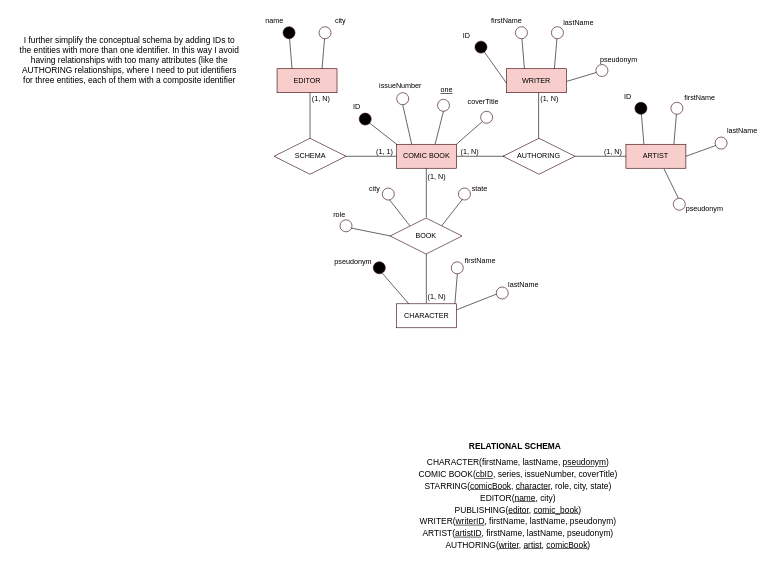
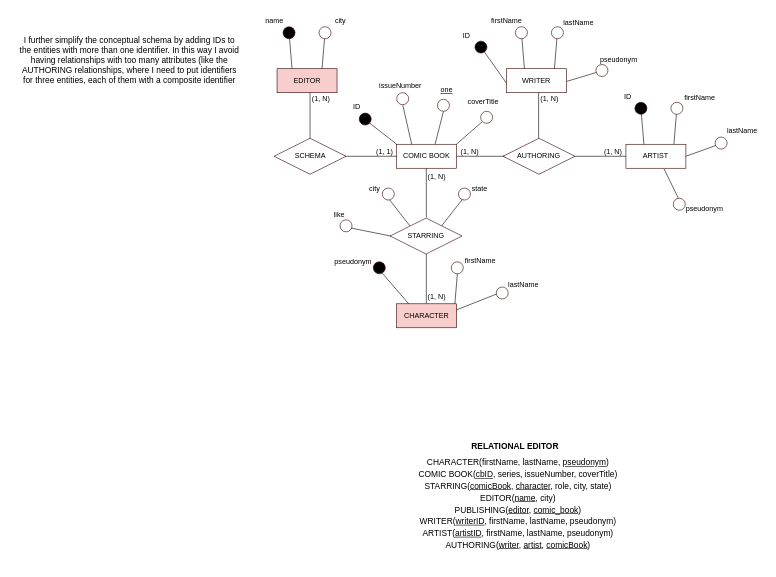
- <mxCell id="5" value="WRITER" style="whiteSpace=wrap;html=1;align=center;shadow=0;sketch=0;fillStyle=solid;strokeColor=#330000;strokeWidth=1;fillColor=#f8cecc;" parent="1" vertex="1"><mxGeometry x="844" y="114" width="100" height="40" as="geometry" /></mxCell>
+ <mxCell id="5" value="WRITER" style="whiteSpace=wrap;html=1;align=center;shadow=0;sketch=0;fillStyle=solid;strokeColor=#330000;strokeWidth=1;fillColor=#FFFFFF;" parent="1" vertex="1"><mxGeometry x="844" y="114" width="100" height="40" as="geometry" /></mxCell>
- <mxCell id="21" value="COMIC BOOK" style="whiteSpace=wrap;html=1;align=center;shadow=0;sketch=0;fillStyle=solid;strokeColor=#330000;strokeWidth=1;fillColor=#f8cecc;" parent="1" vertex="1"><mxGeometry x="661" y="240" width="100" height="40" as="geometry" /></mxCell>
+ <mxCell id="21" value="COMIC BOOK" style="whiteSpace=wrap;html=1;align=center;shadow=0;sketch=0;fillStyle=solid;strokeColor=#330000;strokeWidth=1;fillColor=#FFFFFF;" parent="1" vertex="1"><mxGeometry x="661" y="240" width="100" height="40" as="geometry" /></mxCell>
- <mxCell id="24" value="ARTIST" style="whiteSpace=wrap;html=1;align=center;shadow=0;sketch=0;fillStyle=solid;strokeColor=#330000;strokeWidth=1;fillColor=#f8cecc;" parent="1" vertex="1"><mxGeometry x="1043.25" y="240" width="100" height="40" as="geometry" /></mxCell>
+ <mxCell id="24" value="ARTIST" style="whiteSpace=wrap;html=1;align=center;shadow=0;sketch=0;fillStyle=solid;strokeColor=#330000;strokeWidth=1;fillColor=#FFFFFF;" parent="1" vertex="1"><mxGeometry x="1043.25" y="240" width="100" height="40" as="geometry" /></mxCell>
- <mxCell id="68" value="role" style="text;html=1;align=center;verticalAlign=middle;resizable=0;points=[];autosize=1;strokeColor=none;fillColor=none;flipV=1;" parent="1" vertex="1"><mxGeometry x="545" y="342" width="40" height="30" as="geometry" /></mxCell>
+ <mxCell id="68" value="like" style="text;html=1;align=center;verticalAlign=middle;resizable=0;points=[];autosize=1;strokeColor=none;fillColor=none;flipV=1;" parent="1" vertex="1"><mxGeometry x="545" y="342" width="40" height="30" as="geometry" /></mxCell>
- <mxCell id="47" value="BOOK" style="shape=rhombus;perimeter=rhombusPerimeter;whiteSpace=wrap;html=1;align=center;shadow=0;sketch=0;fillStyle=solid;strokeColor=#330000;strokeWidth=1;fillColor=#FFFFFF;" parent="1" vertex="1"><mxGeometry x="650" y="363" width="120" height="60" as="geometry" /></mxCell>
+ <mxCell id="47" value="STARRING" style="shape=rhombus;perimeter=rhombusPerimeter;whiteSpace=wrap;html=1;align=center;shadow=0;sketch=0;fillStyle=solid;strokeColor=#330000;strokeWidth=1;fillColor=#FFFFFF;" parent="1" vertex="1"><mxGeometry x="650" y="363" width="120" height="60" as="geometry" /></mxCell>
- <mxCell id="50" value="CHARACTER" style="whiteSpace=wrap;html=1;align=center;shadow=0;sketch=0;fillStyle=solid;strokeColor=#330000;strokeWidth=1;fillColor=#FFFFFF;" parent="1" vertex="1"><mxGeometry x="661" y="506" width="100" height="40" as="geometry" /></mxCell>
+ <mxCell id="50" value="CHARACTER" style="whiteSpace=wrap;html=1;align=center;shadow=0;sketch=0;fillStyle=solid;strokeColor=#330000;strokeWidth=1;fillColor=#f8cecc;" parent="1" vertex="1"><mxGeometry x="661" y="506" width="100" height="40" as="geometry" /></mxCell>
- <mxCell id="80" value="&lt;b&gt;RELATIONAL SCHEMA&lt;/b&gt;" style="text;html=1;align=center;verticalAlign=middle;resizable=0;points=[];autosize=1;strokeColor=none;fillColor=none;fontSize=14;" parent="1" vertex="1"><mxGeometry x="768" y="728" width="180" height="30" as="geometry" /></mxCell>
+ <mxCell id="80" value="&lt;b&gt;RELATIONAL EDITOR&lt;/b&gt;" style="text;html=1;align=center;verticalAlign=middle;resizable=0;points=[];autosize=1;strokeColor=none;fillColor=none;fontSize=14;" parent="1" vertex="1"><mxGeometry x="768" y="728" width="180" height="30" as="geometry" /></mxCell>
